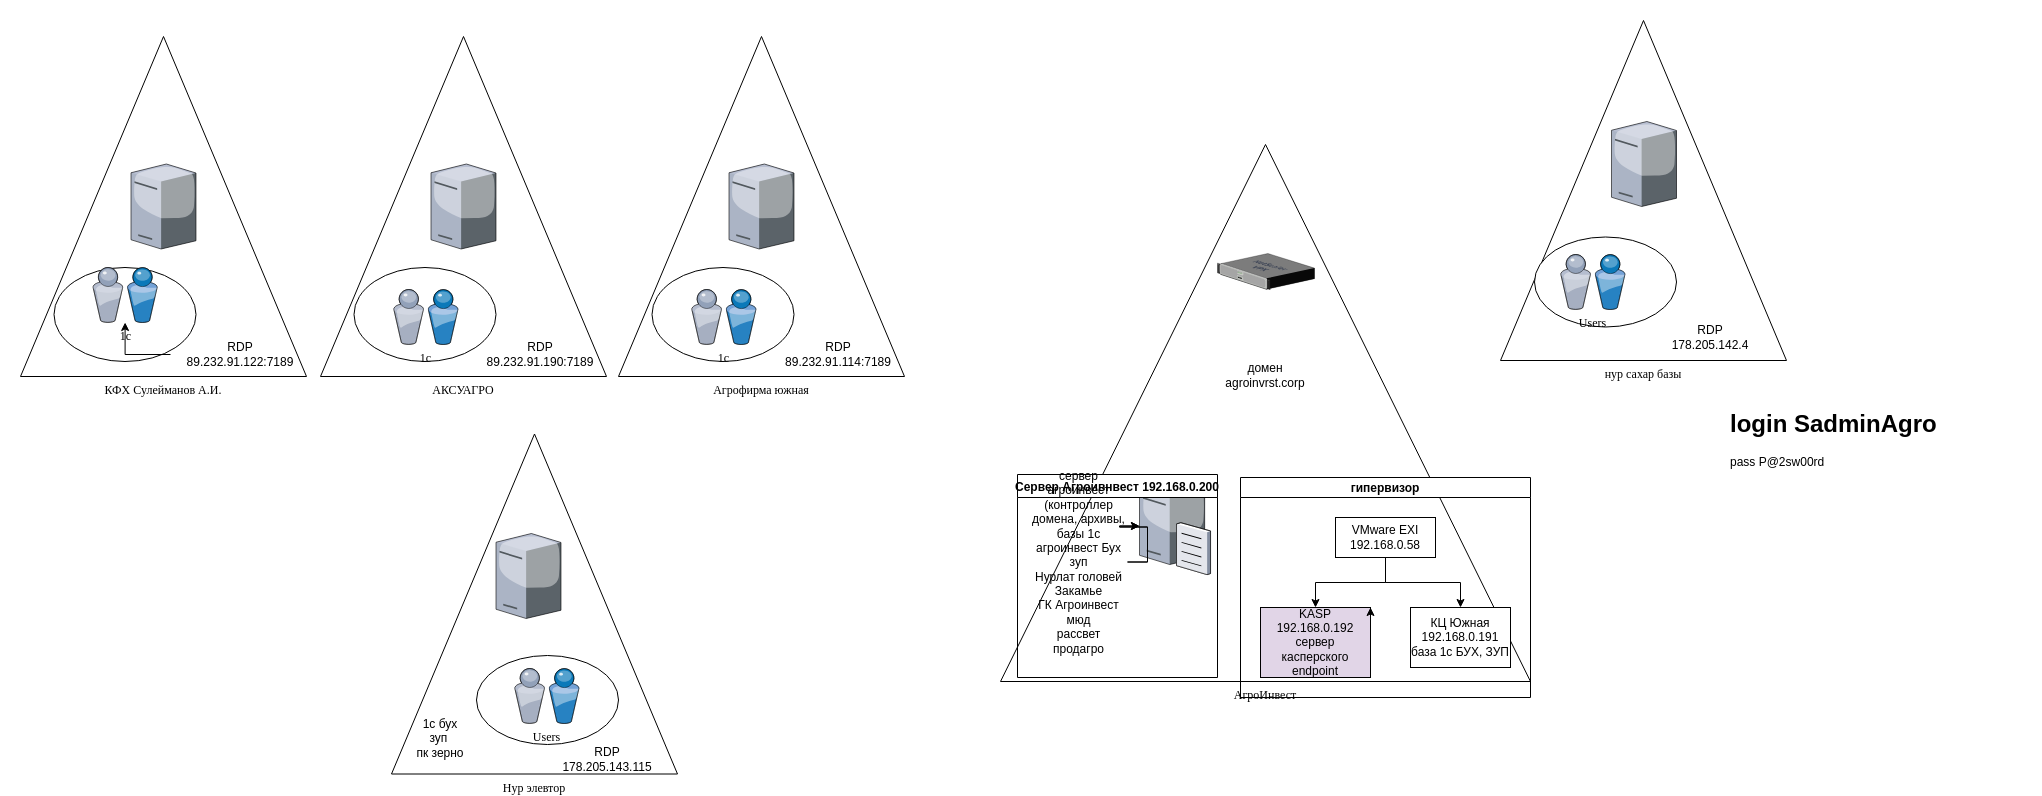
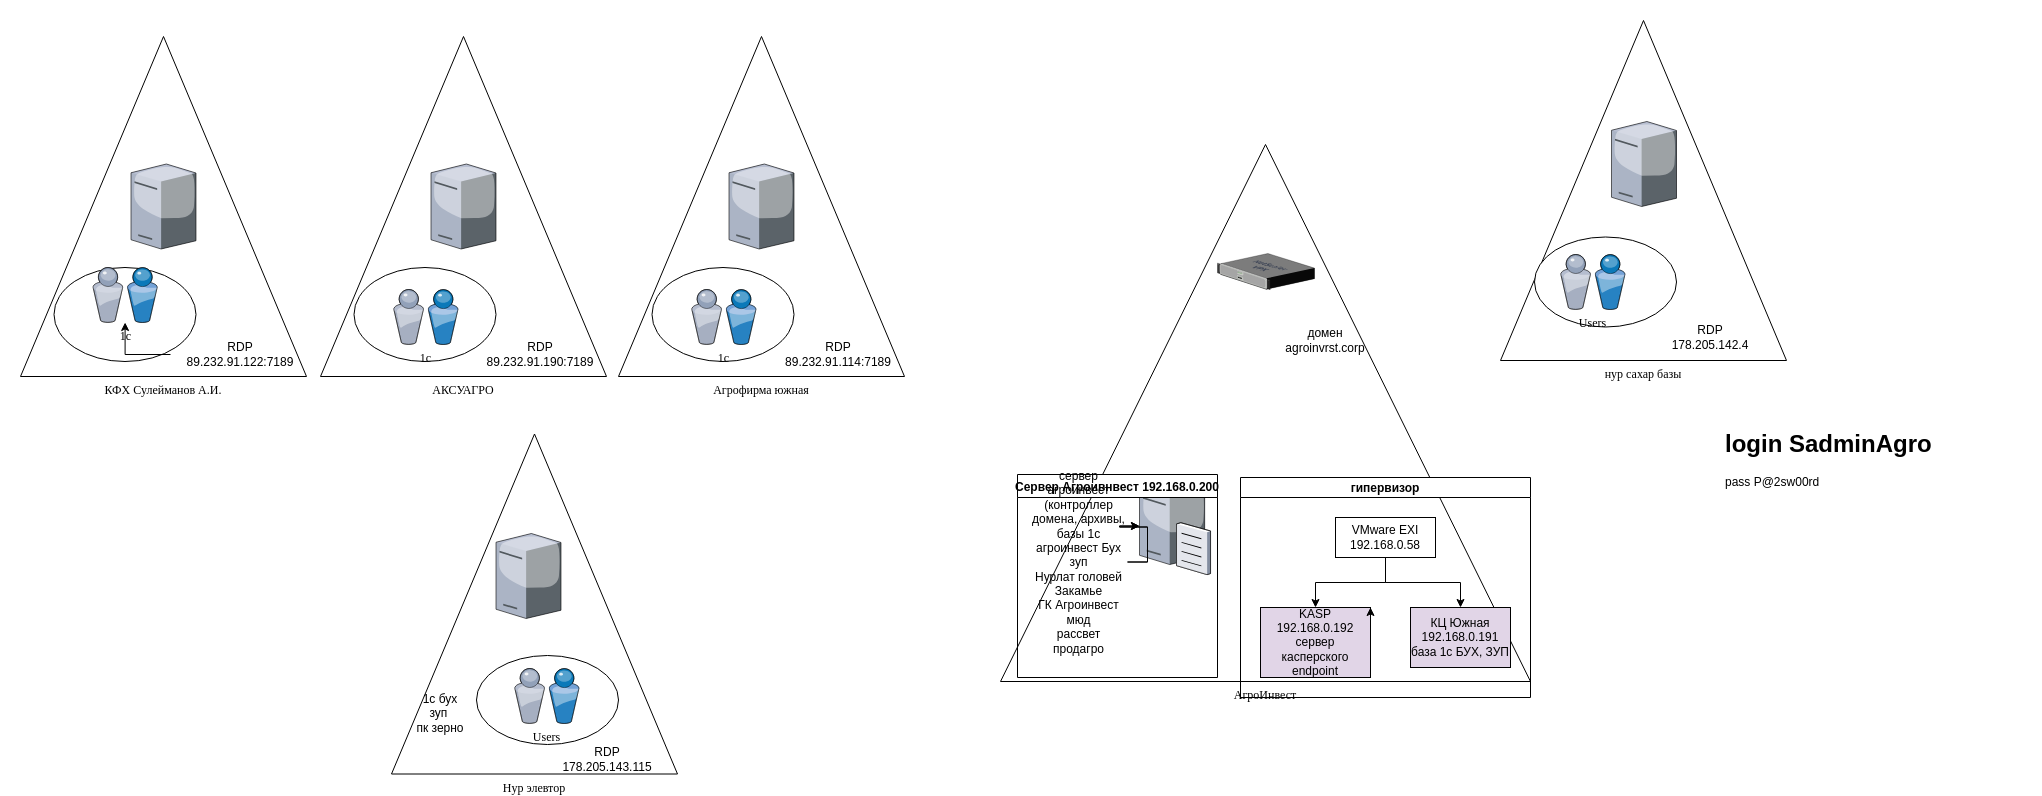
- <mxCell id="40" value="домен agroinvrst.corp" style="text;html=1;strokeColor=none;fillColor=none;align=center;verticalAlign=middle;whiteSpace=wrap;rounded=0;" vertex="1" parent="1"><mxGeometry x="1235" y="360" width="60" height="30" as="geometry" /></mxCell>
+ <mxCell id="40" value="домен agroinvrst.corp" style="text;html=1;strokeColor=none;fillColor=none;align=center;verticalAlign=middle;whiteSpace=wrap;rounded=0;" vertex="1" parent="1"><mxGeometry x="1295" y="325" width="60" height="30" as="geometry" /></mxCell>
- <mxCell id="44" value="&lt;h1&gt;login SadminAgro&lt;/h1&gt;&lt;div&gt;pass P@2sw00rd&lt;/div&gt;" style="text;html=1;strokeColor=none;fillColor=none;spacing=5;spacingTop=-20;whiteSpace=wrap;overflow=hidden;rounded=0;" vertex="1" parent="1"><mxGeometry x="1725" y="404" width="300" height="120" as="geometry" /></mxCell>
+ <mxCell id="44" value="&lt;h1&gt;login SadminAgro&lt;/h1&gt;&lt;div&gt;pass P@2sw00rd&lt;/div&gt;" style="text;html=1;strokeColor=none;fillColor=none;spacing=5;spacingTop=-20;whiteSpace=wrap;overflow=hidden;rounded=0;" vertex="1" parent="1"><mxGeometry x="1720" y="424" width="300" height="120" as="geometry" /></mxCell>
- <mxCell id="32" value="КЦ Южная&lt;br&gt;192.168.0.191&lt;br&gt;база 1с БУХ, ЗУП" style="whiteSpace=wrap;html=1;" vertex="1" parent="28"><mxGeometry x="170" y="130" width="100" height="60" as="geometry" /></mxCell>
+ <mxCell id="32" value="КЦ Южная&lt;br&gt;192.168.0.191&lt;br&gt;база 1с БУХ, ЗУП" style="whiteSpace=wrap;html=1;fillColor=#e1d5e7;" vertex="1" parent="28"><mxGeometry x="170" y="130" width="100" height="60" as="geometry" /></mxCell>
- <mxCell id="43" value="1с бух зуп&amp;nbsp;&lt;br&gt;пк зерно" style="text;html=1;strokeColor=none;fillColor=none;align=center;verticalAlign=middle;whiteSpace=wrap;rounded=0;" vertex="1" parent="1"><mxGeometry x="410" y="723" width="60" height="30" as="geometry" /></mxCell>
+ <mxCell id="43" value="1с бух зуп&amp;nbsp;&lt;br&gt;пк зерно" style="text;html=1;strokeColor=none;fillColor=none;align=center;verticalAlign=middle;whiteSpace=wrap;rounded=0;" vertex="1" parent="1"><mxGeometry x="410" y="698" width="60" height="30" as="geometry" /></mxCell>
